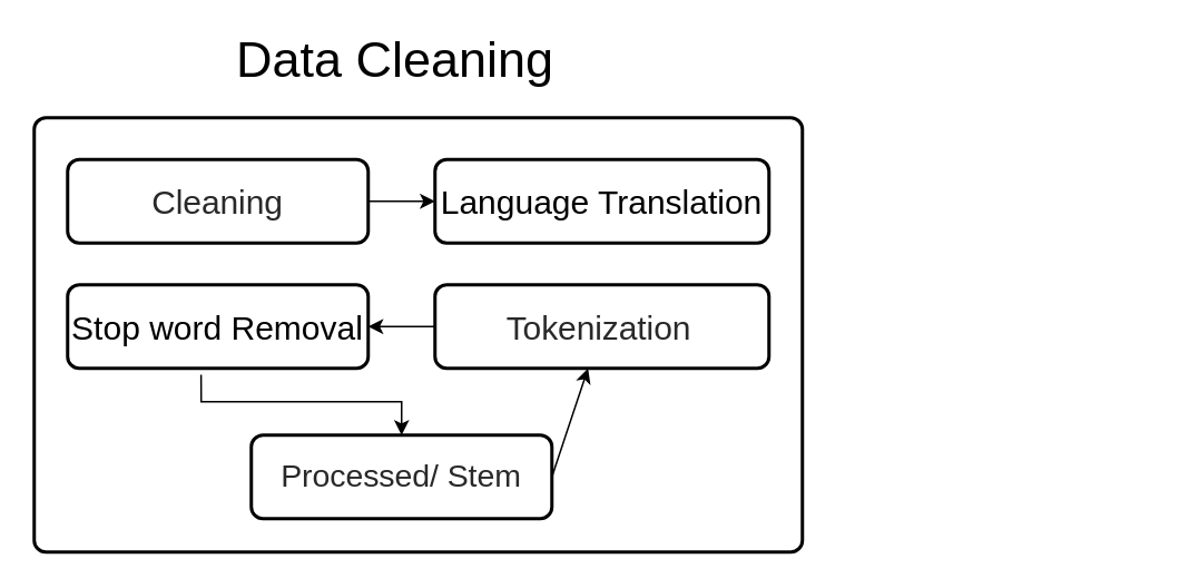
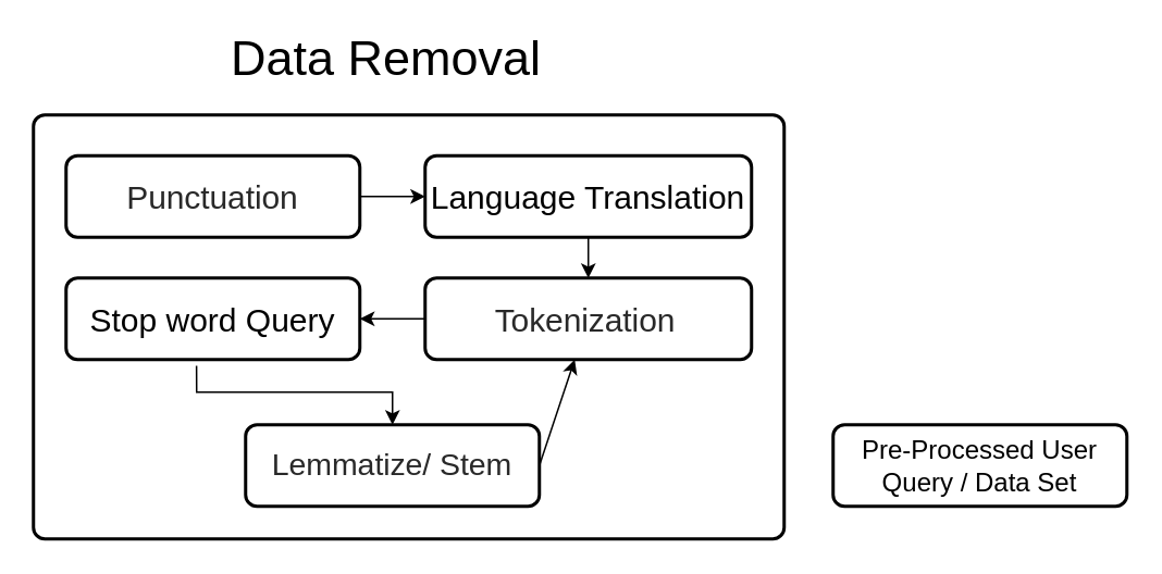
- <mxCell id="14" value="&lt;font style=&quot;font-size: 30px;&quot;&gt;Data Cleaning&amp;nbsp;&lt;/font&gt;" style="text;html=1;align=center;verticalAlign=middle;resizable=0;points=[];autosize=1;strokeColor=none;fillColor=none;fontSize=16;fontFamily=Helvetica;" parent="1" vertex="1"><mxGeometry x="135" y="20" width="210" height="30" as="geometry" /></mxCell>
+ <mxCell id="14" value="&lt;font style=&quot;font-size: 30px;&quot;&gt;Data Removal&amp;nbsp;&lt;/font&gt;" style="text;html=1;align=center;verticalAlign=middle;resizable=0;points=[];autosize=1;strokeColor=none;fillColor=none;fontSize=16;fontFamily=Helvetica;" parent="1" vertex="1"><mxGeometry x="135" y="20" width="210" height="30" as="geometry" /></mxCell>
- <mxCell id="4" value="&lt;span style=&quot;box-sizing: inherit; color: rgb(41, 41, 41); font-size: 20px; letter-spacing: -0.06px; text-align: start; background-color: rgb(255, 255, 255);&quot; class=&quot;lh jb&quot;&gt;Cleaning&lt;/span&gt;" style="rounded=1;whiteSpace=wrap;html=1;absoluteArcSize=1;arcSize=14;strokeWidth=2;" parent="1" vertex="1"><mxGeometry x="40" y="95" width="180" height="50" as="geometry" /></mxCell>
+ <mxCell id="4" value="&lt;span style=&quot;box-sizing: inherit; color: rgb(41, 41, 41); font-size: 20px; letter-spacing: -0.06px; text-align: start; background-color: rgb(255, 255, 255);&quot; class=&quot;lh jb&quot;&gt;Punctuation&lt;/span&gt;" style="rounded=1;whiteSpace=wrap;html=1;absoluteArcSize=1;arcSize=14;strokeWidth=2;" parent="1" vertex="1"><mxGeometry x="40" y="95" width="180" height="50" as="geometry" /></mxCell>
+ <mxCell id="10" value="" style="endArrow=classic;html=1;rounded=0;fontFamily=Helvetica;fontSize=19;exitX=0.5;exitY=1;exitDx=0;exitDy=0;entryX=0.5;entryY=0;entryDx=0;entryDy=0;" parent="1" source="5" target="6" edge="1"><mxGeometry width="50" height="50" relative="1" as="geometry"><mxPoint x="170" y="80" as="sourcePoint" /><mxPoint x="220" y="30" as="targetPoint" /></mxGeometry></mxCell>
- <mxCell id="7" value="&lt;span style=&quot;font-size: 20px;&quot;&gt;Stop word Removal&lt;/span&gt;" style="rounded=1;whiteSpace=wrap;html=1;absoluteArcSize=1;arcSize=14;strokeWidth=2;" parent="1" vertex="1"><mxGeometry x="40" y="170" width="180" height="50" as="geometry" /></mxCell>
+ <mxCell id="7" value="&lt;span style=&quot;font-size: 20px;&quot;&gt;Stop word Query&lt;/span&gt;" style="rounded=1;whiteSpace=wrap;html=1;absoluteArcSize=1;arcSize=14;strokeWidth=2;" parent="1" vertex="1"><mxGeometry x="40" y="170" width="180" height="50" as="geometry" /></mxCell>
- <mxCell id="8" value="&lt;span style=&quot;color: rgb(41, 41, 41); font-size: 19px; letter-spacing: -0.06px; text-align: start; background-color: rgb(255, 255, 255);&quot;&gt;Processed/ Stem&lt;/span&gt;" style="rounded=1;whiteSpace=wrap;html=1;absoluteArcSize=1;arcSize=14;strokeWidth=2;" parent="1" vertex="1"><mxGeometry x="150" y="260" width="180" height="50" as="geometry" /></mxCell>
+ <mxCell id="8" value="&lt;span style=&quot;color: rgb(41, 41, 41); font-size: 19px; letter-spacing: -0.06px; text-align: start; background-color: rgb(255, 255, 255);&quot;&gt;Lemmatize/ Stem&lt;/span&gt;" style="rounded=1;whiteSpace=wrap;html=1;absoluteArcSize=1;arcSize=14;strokeWidth=2;" parent="1" vertex="1"><mxGeometry x="150" y="260" width="180" height="50" as="geometry" /></mxCell>
+ <mxCell id="2" value="&lt;font style=&quot;font-size: 16px;&quot;&gt;Pre-Processed User Query / Data Set&lt;/font&gt;" style="rounded=1;whiteSpace=wrap;html=1;absoluteArcSize=1;arcSize=14;strokeWidth=2;" parent="1" vertex="1"><mxGeometry x="510" y="260" width="180" height="50" as="geometry" /></mxCell>
